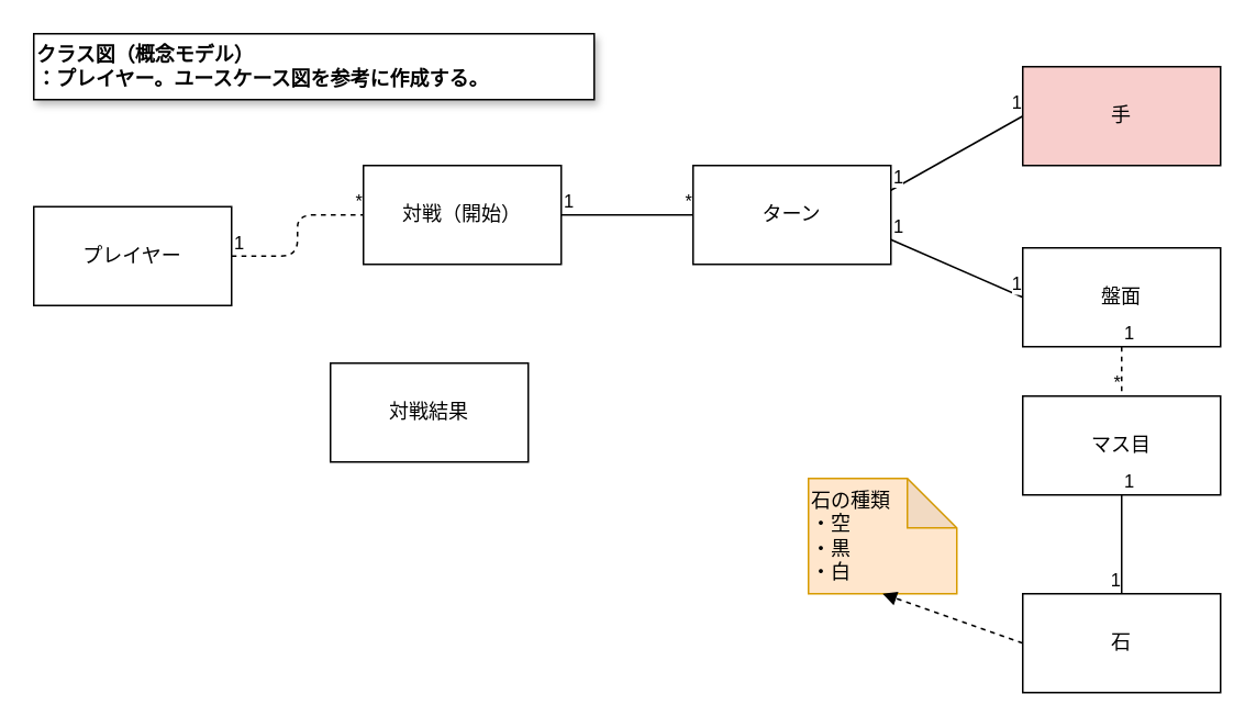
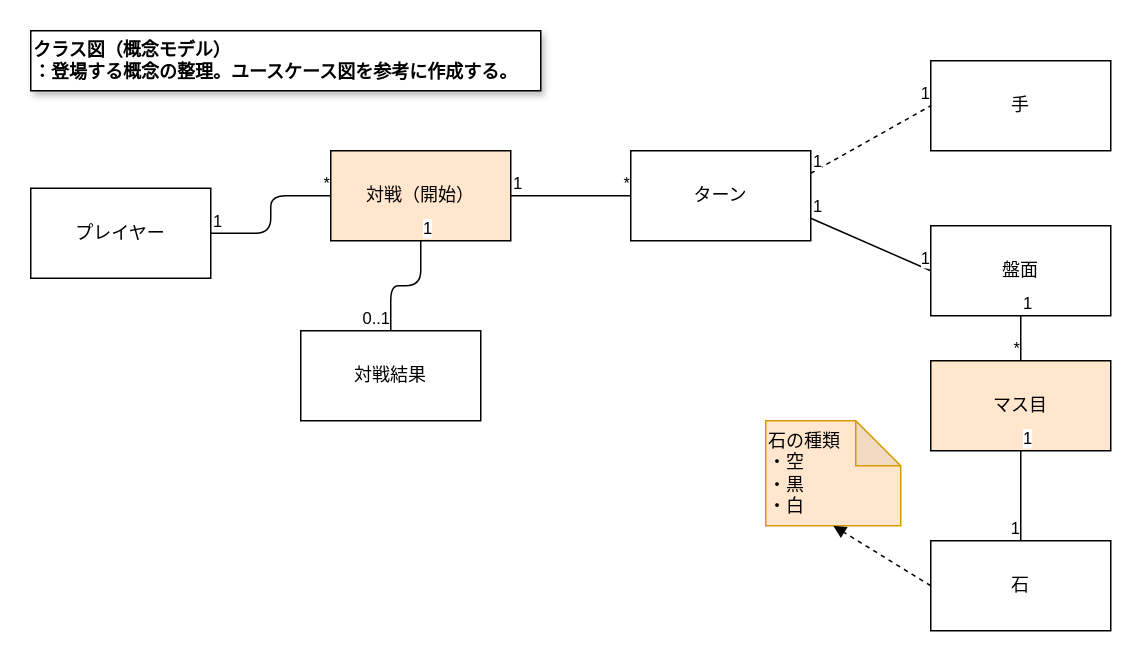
- <mxCell id="2" value="クラス図（概念モデル）&lt;br&gt;：プレイヤー。ユースケース図を参考に作成する。" style="rounded=0;whiteSpace=wrap;html=1;align=left;shadow=1;fontStyle=1" parent="1" vertex="1"><mxGeometry x="20" y="20" width="340" height="40" as="geometry" /></mxCell>
+ <mxCell id="2" value="クラス図（概念モデル）&lt;br&gt;：登場する概念の整理。ユースケース図を参考に作成する。" style="rounded=0;whiteSpace=wrap;html=1;align=left;shadow=1;fontStyle=1" parent="1" vertex="1"><mxGeometry x="20" y="20" width="340" height="40" as="geometry" /></mxCell>
- <mxCell id="30" value="手" style="rounded=0;whiteSpace=wrap;html=1;shadow=0;fillColor=#f8cecc;" parent="1" vertex="1"><mxGeometry x="620" y="40" width="120" height="60" as="geometry" /></mxCell>
+ <mxCell id="30" value="手" style="rounded=0;whiteSpace=wrap;html=1;shadow=0;" parent="1" vertex="1"><mxGeometry x="620" y="40" width="120" height="60" as="geometry" /></mxCell>
- <mxCell id="31" value="" style="endArrow=none;html=1;exitX=1;exitY=0.25;exitDx=0;exitDy=0;entryX=0;entryY=0.5;entryDx=0;entryDy=0;" parent="1" source="16" target="30" edge="1"><mxGeometry relative="1" as="geometry"><mxPoint x="550" y="140" as="sourcePoint" /><mxPoint x="630" y="170" as="targetPoint" /></mxGeometry></mxCell>
+ <mxCell id="31" value="" style="endArrow=none;html=1;exitX=1;exitY=0.25;exitDx=0;exitDy=0;entryX=0;entryY=0.5;entryDx=0;entryDy=0;dashed=1;" parent="1" source="16" target="30" edge="1"><mxGeometry relative="1" as="geometry"><mxPoint x="550" y="140" as="sourcePoint" /><mxPoint x="630" y="170" as="targetPoint" /></mxGeometry></mxCell>
- <mxCell id="3" value="対戦（開始）" style="rounded=0;whiteSpace=wrap;html=1;shadow=0;" parent="1" vertex="1"><mxGeometry x="220" y="100" width="120" height="60" as="geometry" /></mxCell>
+ <mxCell id="3" value="対戦（開始）" style="rounded=0;whiteSpace=wrap;html=1;shadow=0;fillColor=#ffe6cc;" parent="1" vertex="1"><mxGeometry x="220" y="100" width="120" height="60" as="geometry" /></mxCell>
- <mxCell id="10" value="" style="endArrow=none;html=1;edgeStyle=orthogonalEdgeStyle;exitX=1;exitY=0.5;exitDx=0;exitDy=0;entryX=0;entryY=0.5;entryDx=0;entryDy=0;dashed=1;" parent="1" source="7" target="3" edge="1"><mxGeometry relative="1" as="geometry"><mxPoint x="150" y="160" as="sourcePoint" /><mxPoint x="310" y="160" as="targetPoint" /></mxGeometry></mxCell>
+ <mxCell id="10" value="" style="endArrow=none;html=1;edgeStyle=orthogonalEdgeStyle;exitX=1;exitY=0.5;exitDx=0;exitDy=0;entryX=0;entryY=0.5;entryDx=0;entryDy=0;" parent="1" source="7" target="3" edge="1"><mxGeometry relative="1" as="geometry"><mxPoint x="150" y="160" as="sourcePoint" /><mxPoint x="310" y="160" as="targetPoint" /></mxGeometry></mxCell>
+ <mxCell id="13" value="" style="endArrow=none;html=1;edgeStyle=orthogonalEdgeStyle;exitX=0.5;exitY=1;exitDx=0;exitDy=0;entryX=0.5;entryY=0;entryDx=0;entryDy=0;" parent="1" source="3" target="5" edge="1"><mxGeometry relative="1" as="geometry"><mxPoint x="150" y="140" as="sourcePoint" /><mxPoint x="230" y="140" as="targetPoint" /></mxGeometry></mxCell>
+ <mxCell id="14" value="1" style="edgeLabel;resizable=0;html=1;align=left;verticalAlign=bottom;shadow=0;" parent="13" connectable="0" vertex="1"><mxGeometry x="-1" relative="1" as="geometry" /></mxCell>
+ <mxCell id="15" value="0..1" style="edgeLabel;resizable=0;html=1;align=right;verticalAlign=bottom;shadow=0;" parent="13" connectable="0" vertex="1"><mxGeometry x="1" relative="1" as="geometry" /></mxCell>
- <mxCell id="24" value="" style="endArrow=none;html=1;edgeStyle=orthogonalEdgeStyle;exitX=0.5;exitY=1;exitDx=0;exitDy=0;entryX=0.5;entryY=0;entryDx=0;entryDy=0;dashed=1;" parent="1" source="4" target="23" edge="1"><mxGeometry relative="1" as="geometry"><mxPoint x="550" y="140" as="sourcePoint" /><mxPoint x="630" y="170" as="targetPoint" /></mxGeometry></mxCell>
+ <mxCell id="24" value="" style="endArrow=none;html=1;edgeStyle=orthogonalEdgeStyle;exitX=0.5;exitY=1;exitDx=0;exitDy=0;entryX=0.5;entryY=0;entryDx=0;entryDy=0;" parent="1" source="4" target="23" edge="1"><mxGeometry relative="1" as="geometry"><mxPoint x="550" y="140" as="sourcePoint" /><mxPoint x="630" y="170" as="targetPoint" /></mxGeometry></mxCell>
- <mxCell id="23" value="マス目" style="rounded=0;whiteSpace=wrap;html=1;shadow=0;" parent="1" vertex="1"><mxGeometry x="620" y="240" width="120" height="60" as="geometry" /></mxCell>
+ <mxCell id="23" value="マス目" style="rounded=0;whiteSpace=wrap;html=1;shadow=0;fillColor=#ffe6cc;" parent="1" vertex="1"><mxGeometry x="620" y="240" width="120" height="60" as="geometry" /></mxCell>
- <mxCell id="8" value="石の種類&lt;br&gt;・空&lt;br&gt;・黒&lt;br&gt;・白" style="shape=note;whiteSpace=wrap;html=1;backgroundOutline=1;darkOpacity=0.05;fillColor=#ffe6cc;strokeColor=#d79b00;align=left;" parent="1" vertex="1"><mxGeometry x="490" y="290" width="90" height="70" as="geometry" /></mxCell>
+ <mxCell id="8" value="石の種類&lt;br&gt;・空&lt;br&gt;・黒&lt;br&gt;・白" style="shape=note;whiteSpace=wrap;html=1;backgroundOutline=1;darkOpacity=0.05;fillColor=#ffe6cc;strokeColor=#d79b00;align=left;" parent="1" vertex="1"><mxGeometry x="510" y="280" width="90" height="70" as="geometry" /></mxCell>
